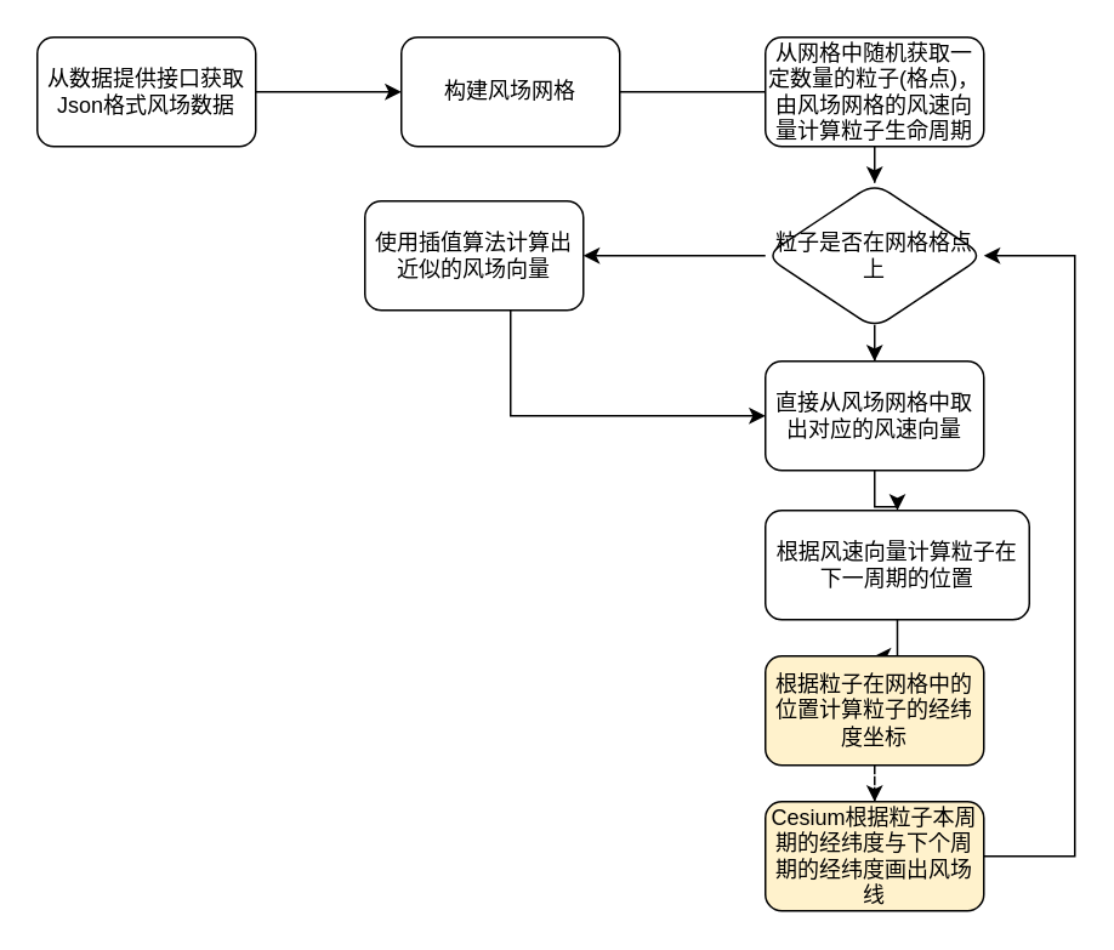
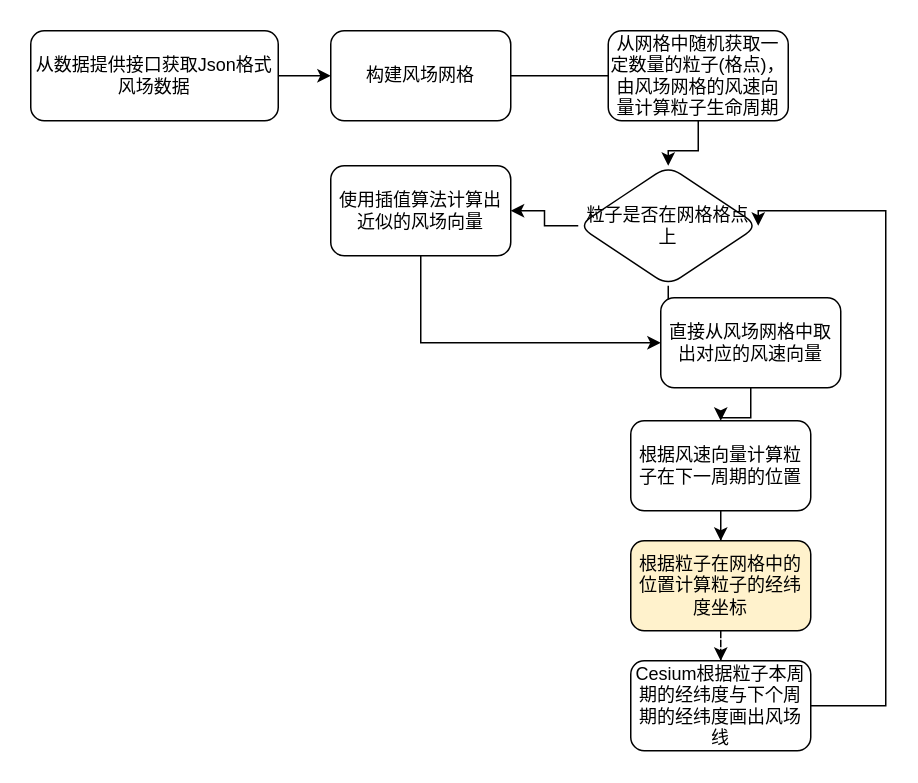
- <mxCell id="3" value="从数据提供接口获取Json格式风场数据" style="rounded=1;whiteSpace=wrap;html=1;" parent="1" vertex="1"><mxGeometry x="20" y="20" width="120" height="60" as="geometry" /></mxCell>
+ <mxCell id="3" value="从数据提供接口获取Json格式风场数据" style="rounded=1;whiteSpace=wrap;html=1;" parent="1" vertex="1"><mxGeometry x="20" y="20" width="165" height="60" as="geometry" /></mxCell>
- <mxCell id="7" value="从网格中随机获取一定数量的粒子(格点)，由风场网格的风速向量计算粒子生命周期" style="whiteSpace=wrap;html=1;rounded=1;" parent="1" vertex="1"><mxGeometry x="420" y="20" width="120" height="60" as="geometry" /></mxCell>
+ <mxCell id="7" value="从网格中随机获取一定数量的粒子(格点)，由风场网格的风速向量计算粒子生命周期" style="whiteSpace=wrap;html=1;rounded=1;" parent="1" vertex="1"><mxGeometry x="405" y="20" width="120" height="60" as="geometry" /></mxCell>
- <mxCell id="20" value="使用插值算法计算出近似的风场向量" style="whiteSpace=wrap;html=1;rounded=1;" parent="1" vertex="1"><mxGeometry x="200" y="110" width="120" height="60" as="geometry" /></mxCell>
+ <mxCell id="20" value="使用插值算法计算出近似的风场向量" style="whiteSpace=wrap;html=1;rounded=1;" parent="1" vertex="1"><mxGeometry x="220" y="110" width="120" height="60" as="geometry" /></mxCell>
- <mxCell id="10" value="粒子是否在网格格点上" style="rhombus;whiteSpace=wrap;html=1;rounded=1;" parent="1" vertex="1"><mxGeometry x="420" y="100" width="120" height="80" as="geometry" /></mxCell>
+ <mxCell id="10" value="粒子是否在网格格点上" style="rhombus;whiteSpace=wrap;html=1;rounded=1;" parent="1" vertex="1"><mxGeometry x="385" y="110" width="120" height="80" as="geometry" /></mxCell>
- <mxCell id="12" value="直接从风场网格中取出对应的风速向量" style="whiteSpace=wrap;html=1;rounded=1;" parent="1" vertex="1"><mxGeometry x="420" y="198" width="120" height="60" as="geometry" /></mxCell>
+ <mxCell id="12" value="直接从风场网格中取出对应的风速向量" style="whiteSpace=wrap;html=1;rounded=1;" parent="1" vertex="1"><mxGeometry x="440" y="198" width="120" height="60" as="geometry" /></mxCell>
- <mxCell id="14" value="根据风速向量计算粒子在下一周期的位置" style="whiteSpace=wrap;html=1;rounded=1;" parent="1" vertex="1"><mxGeometry x="420" y="280" width="145" height="60" as="geometry" /></mxCell>
+ <mxCell id="14" value="根据风速向量计算粒子在下一周期的位置" style="whiteSpace=wrap;html=1;rounded=1;" parent="1" vertex="1"><mxGeometry x="420" y="280" width="120" height="60" as="geometry" /></mxCell>
- <mxCell id="18" value="Cesium根据粒子本周期的经纬度与下个周期的经纬度画出风场线" style="whiteSpace=wrap;html=1;rounded=1;fillColor=#fff2cc;" parent="1" vertex="1"><mxGeometry x="420" y="440" width="120" height="60" as="geometry" /></mxCell>
+ <mxCell id="18" value="Cesium根据粒子本周期的经纬度与下个周期的经纬度画出风场线" style="whiteSpace=wrap;html=1;rounded=1;" parent="1" vertex="1"><mxGeometry x="420" y="440" width="120" height="60" as="geometry" /></mxCell>
